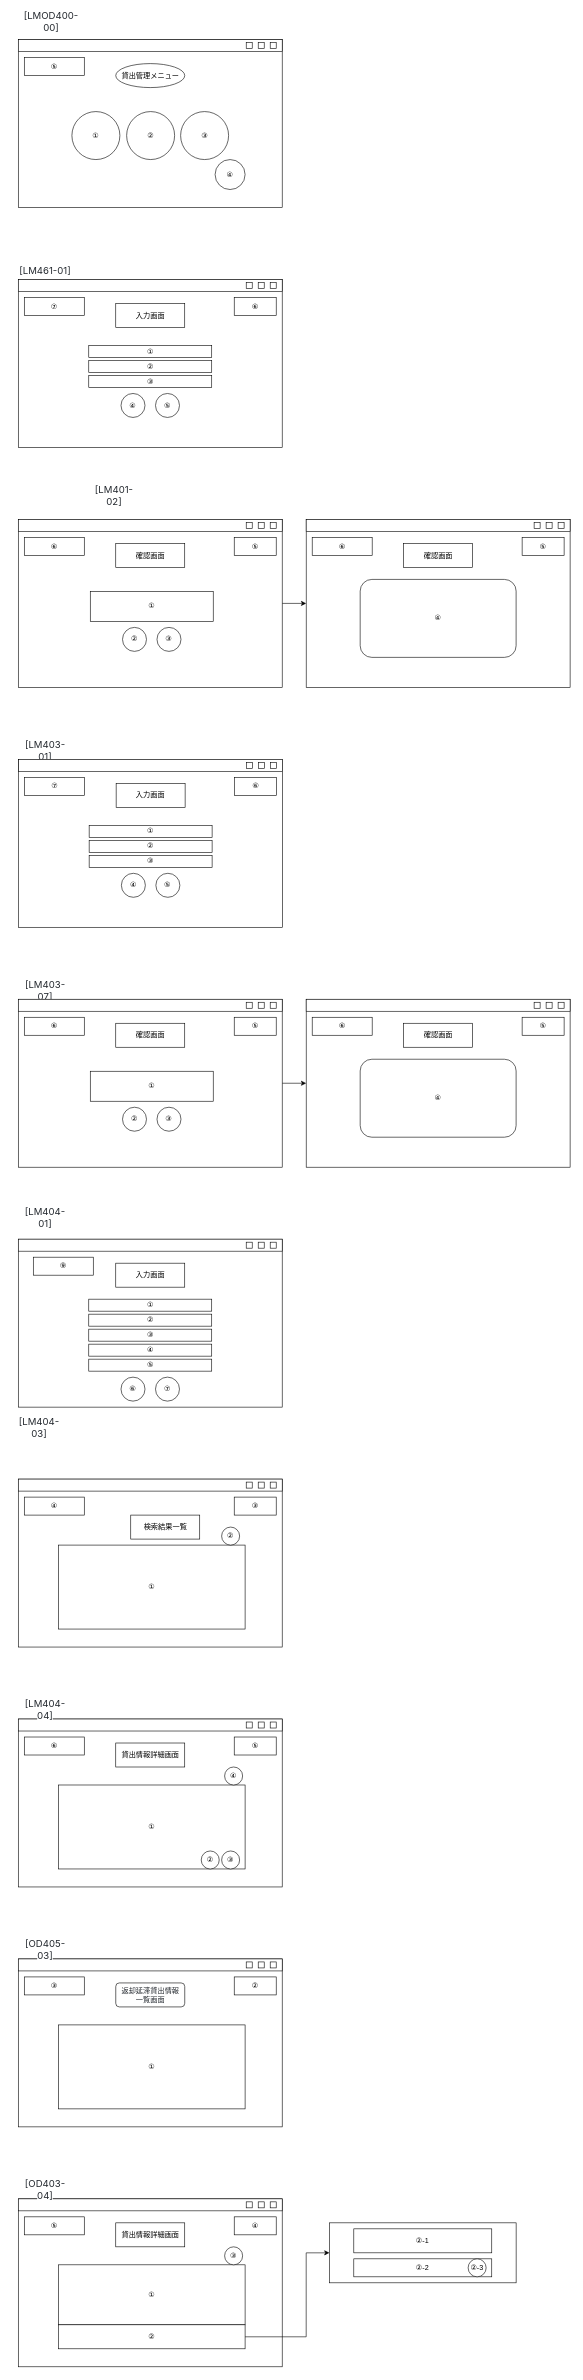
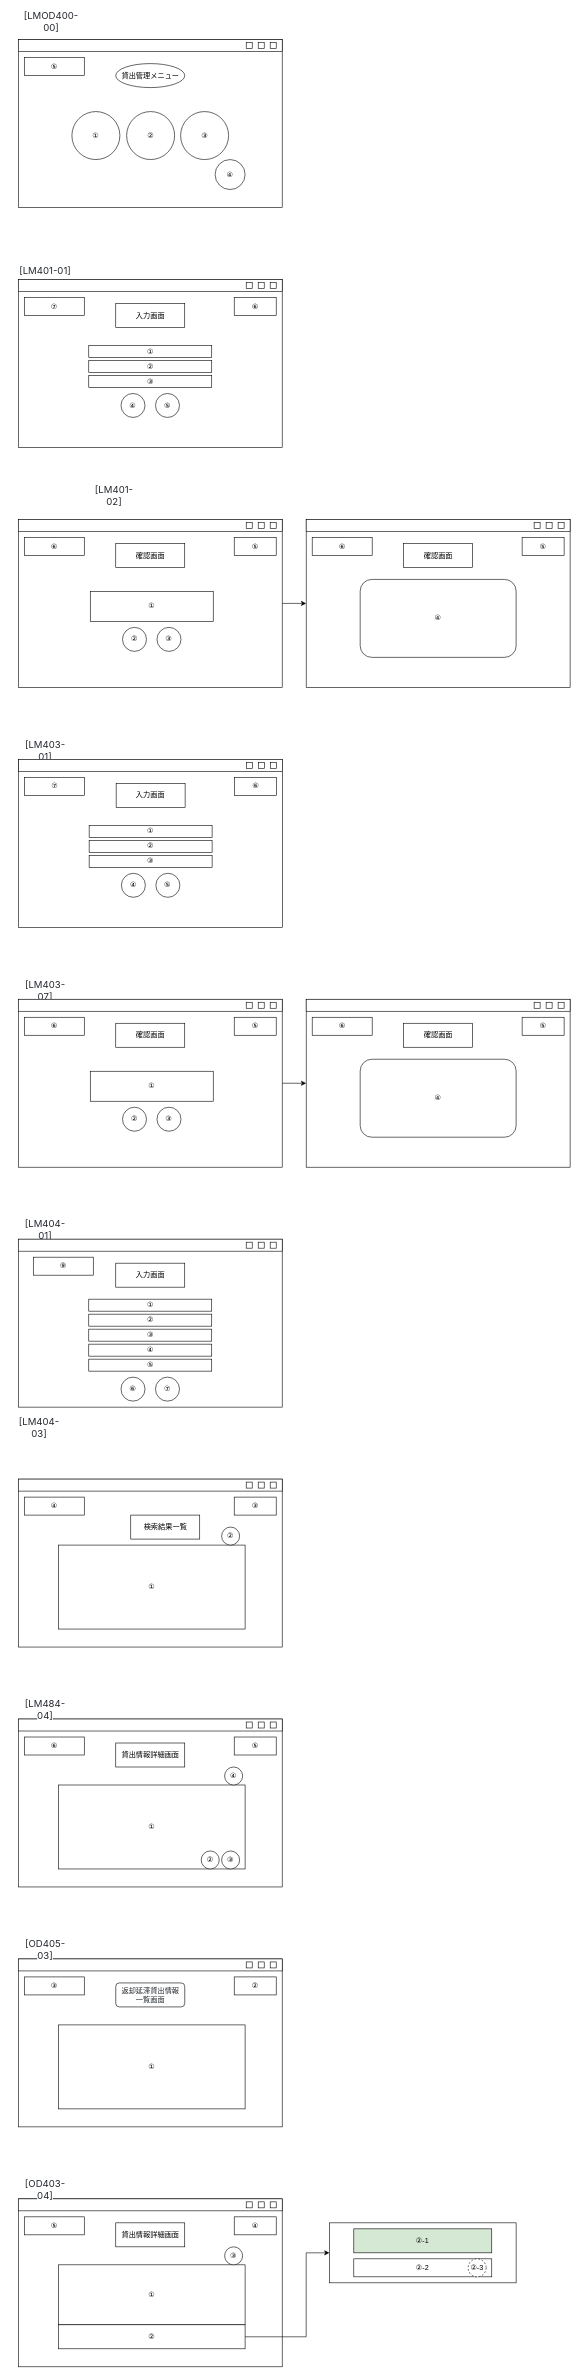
- <mxCell id="19" value="&lt;span style=&quot;color: rgb(36, 41, 47); font-family: -apple-system, BlinkMacSystemFont, &amp;quot;Segoe UI&amp;quot;, Helvetica, Arial, sans-serif, &amp;quot;Apple Color Emoji&amp;quot;, &amp;quot;Segoe UI Emoji&amp;quot;; font-size: 16px; text-align: left; background-color: rgb(255, 255, 255);&quot;&gt;[LM461-01]&lt;/span&gt;" style="text;html=1;strokeColor=none;fillColor=none;align=center;verticalAlign=middle;whiteSpace=wrap;rounded=0;" parent="1" vertex="1"><mxGeometry x="30" y="435" width="90" height="30" as="geometry" /></mxCell>
+ <mxCell id="19" value="&lt;span style=&quot;color: rgb(36, 41, 47); font-family: -apple-system, BlinkMacSystemFont, &amp;quot;Segoe UI&amp;quot;, Helvetica, Arial, sans-serif, &amp;quot;Apple Color Emoji&amp;quot;, &amp;quot;Segoe UI Emoji&amp;quot;; font-size: 16px; text-align: left; background-color: rgb(255, 255, 255);&quot;&gt;[LM401-01]&lt;/span&gt;" style="text;html=1;strokeColor=none;fillColor=none;align=center;verticalAlign=middle;whiteSpace=wrap;rounded=0;" parent="1" vertex="1"><mxGeometry x="30" y="435" width="90" height="30" as="geometry" /></mxCell>
- <mxCell id="49" value="&lt;span style=&quot;color: rgb(36, 41, 47); font-family: -apple-system, BlinkMacSystemFont, &amp;quot;Segoe UI&amp;quot;, Helvetica, Arial, sans-serif, &amp;quot;Apple Color Emoji&amp;quot;, &amp;quot;Segoe UI Emoji&amp;quot;; font-size: 16px; text-align: left; background-color: rgb(255, 255, 255);&quot;&gt;[&lt;/span&gt;&lt;span style=&quot;color: rgb(36, 41, 47); font-family: -apple-system, BlinkMacSystemFont, &amp;quot;Segoe UI&amp;quot;, Helvetica, Arial, sans-serif, &amp;quot;Apple Color Emoji&amp;quot;, &amp;quot;Segoe UI Emoji&amp;quot;; font-size: 16px; text-align: left; background-color: rgb(255, 255, 255);&quot;&gt;LM404-01&lt;/span&gt;&lt;span style=&quot;color: rgb(36, 41, 47); font-family: -apple-system, BlinkMacSystemFont, &amp;quot;Segoe UI&amp;quot;, Helvetica, Arial, sans-serif, &amp;quot;Apple Color Emoji&amp;quot;, &amp;quot;Segoe UI Emoji&amp;quot;; font-size: 16px; text-align: left; background-color: rgb(255, 255, 255);&quot;&gt;]&lt;/span&gt;" style="text;html=1;strokeColor=none;fillColor=none;align=center;verticalAlign=middle;whiteSpace=wrap;rounded=0;" parent="1" vertex="1"><mxGeometry x="30" y="2015" width="90" height="30" as="geometry" /></mxCell>
+ <mxCell id="49" value="&lt;span style=&quot;color: rgb(36, 41, 47); font-family: -apple-system, BlinkMacSystemFont, &amp;quot;Segoe UI&amp;quot;, Helvetica, Arial, sans-serif, &amp;quot;Apple Color Emoji&amp;quot;, &amp;quot;Segoe UI Emoji&amp;quot;; font-size: 16px; text-align: left; background-color: rgb(255, 255, 255);&quot;&gt;[&lt;/span&gt;&lt;span style=&quot;color: rgb(36, 41, 47); font-family: -apple-system, BlinkMacSystemFont, &amp;quot;Segoe UI&amp;quot;, Helvetica, Arial, sans-serif, &amp;quot;Apple Color Emoji&amp;quot;, &amp;quot;Segoe UI Emoji&amp;quot;; font-size: 16px; text-align: left; background-color: rgb(255, 255, 255);&quot;&gt;LM404-01&lt;/span&gt;&lt;span style=&quot;color: rgb(36, 41, 47); font-family: -apple-system, BlinkMacSystemFont, &amp;quot;Segoe UI&amp;quot;, Helvetica, Arial, sans-serif, &amp;quot;Apple Color Emoji&amp;quot;, &amp;quot;Segoe UI Emoji&amp;quot;; font-size: 16px; text-align: left; background-color: rgb(255, 255, 255);&quot;&gt;]&lt;/span&gt;" style="text;html=1;strokeColor=none;fillColor=none;align=center;verticalAlign=middle;whiteSpace=wrap;rounded=0;" parent="1" vertex="1"><mxGeometry x="30" y="2035" width="90" height="30" as="geometry" /></mxCell>
- <mxCell id="67" value="&lt;span style=&quot;color: rgb(36, 41, 47); font-family: -apple-system, BlinkMacSystemFont, &amp;quot;Segoe UI&amp;quot;, Helvetica, Arial, sans-serif, &amp;quot;Apple Color Emoji&amp;quot;, &amp;quot;Segoe UI Emoji&amp;quot;; font-size: 16px; text-align: left; background-color: rgb(255, 255, 255);&quot;&gt;[LM404-04]&lt;/span&gt;" style="text;html=1;strokeColor=none;fillColor=none;align=center;verticalAlign=middle;whiteSpace=wrap;rounded=0;" parent="1" vertex="1"><mxGeometry x="30" y="2835" width="90" height="30" as="geometry" /></mxCell>
+ <mxCell id="67" value="&lt;span style=&quot;color: rgb(36, 41, 47); font-family: -apple-system, BlinkMacSystemFont, &amp;quot;Segoe UI&amp;quot;, Helvetica, Arial, sans-serif, &amp;quot;Apple Color Emoji&amp;quot;, &amp;quot;Segoe UI Emoji&amp;quot;; font-size: 16px; text-align: left; background-color: rgb(255, 255, 255);&quot;&gt;[LM484-04]&lt;/span&gt;" style="text;html=1;strokeColor=none;fillColor=none;align=center;verticalAlign=middle;whiteSpace=wrap;rounded=0;" parent="1" vertex="1"><mxGeometry x="30" y="2835" width="90" height="30" as="geometry" /></mxCell>
- <mxCell id="149" value="②-1" style="rounded=0;whiteSpace=wrap;html=1;" vertex="1" parent="1"><mxGeometry x="589.38" y="3715" width="230" height="40" as="geometry" /></mxCell>
+ <mxCell id="149" value="②-1" style="rounded=0;whiteSpace=wrap;html=1;fillColor=#d5e8d4;" vertex="1" parent="1"><mxGeometry x="589.38" y="3715" width="230" height="40" as="geometry" /></mxCell>
- <mxCell id="151" value="②-3" style="ellipse;whiteSpace=wrap;html=1;aspect=fixed;" vertex="1" parent="1"><mxGeometry x="780" y="3765" width="30" height="30" as="geometry" /></mxCell>
+ <mxCell id="151" value="②-3" style="ellipse;whiteSpace=wrap;html=1;aspect=fixed;dashed=1;" vertex="1" parent="1"><mxGeometry x="780" y="3765" width="30" height="30" as="geometry" /></mxCell>
